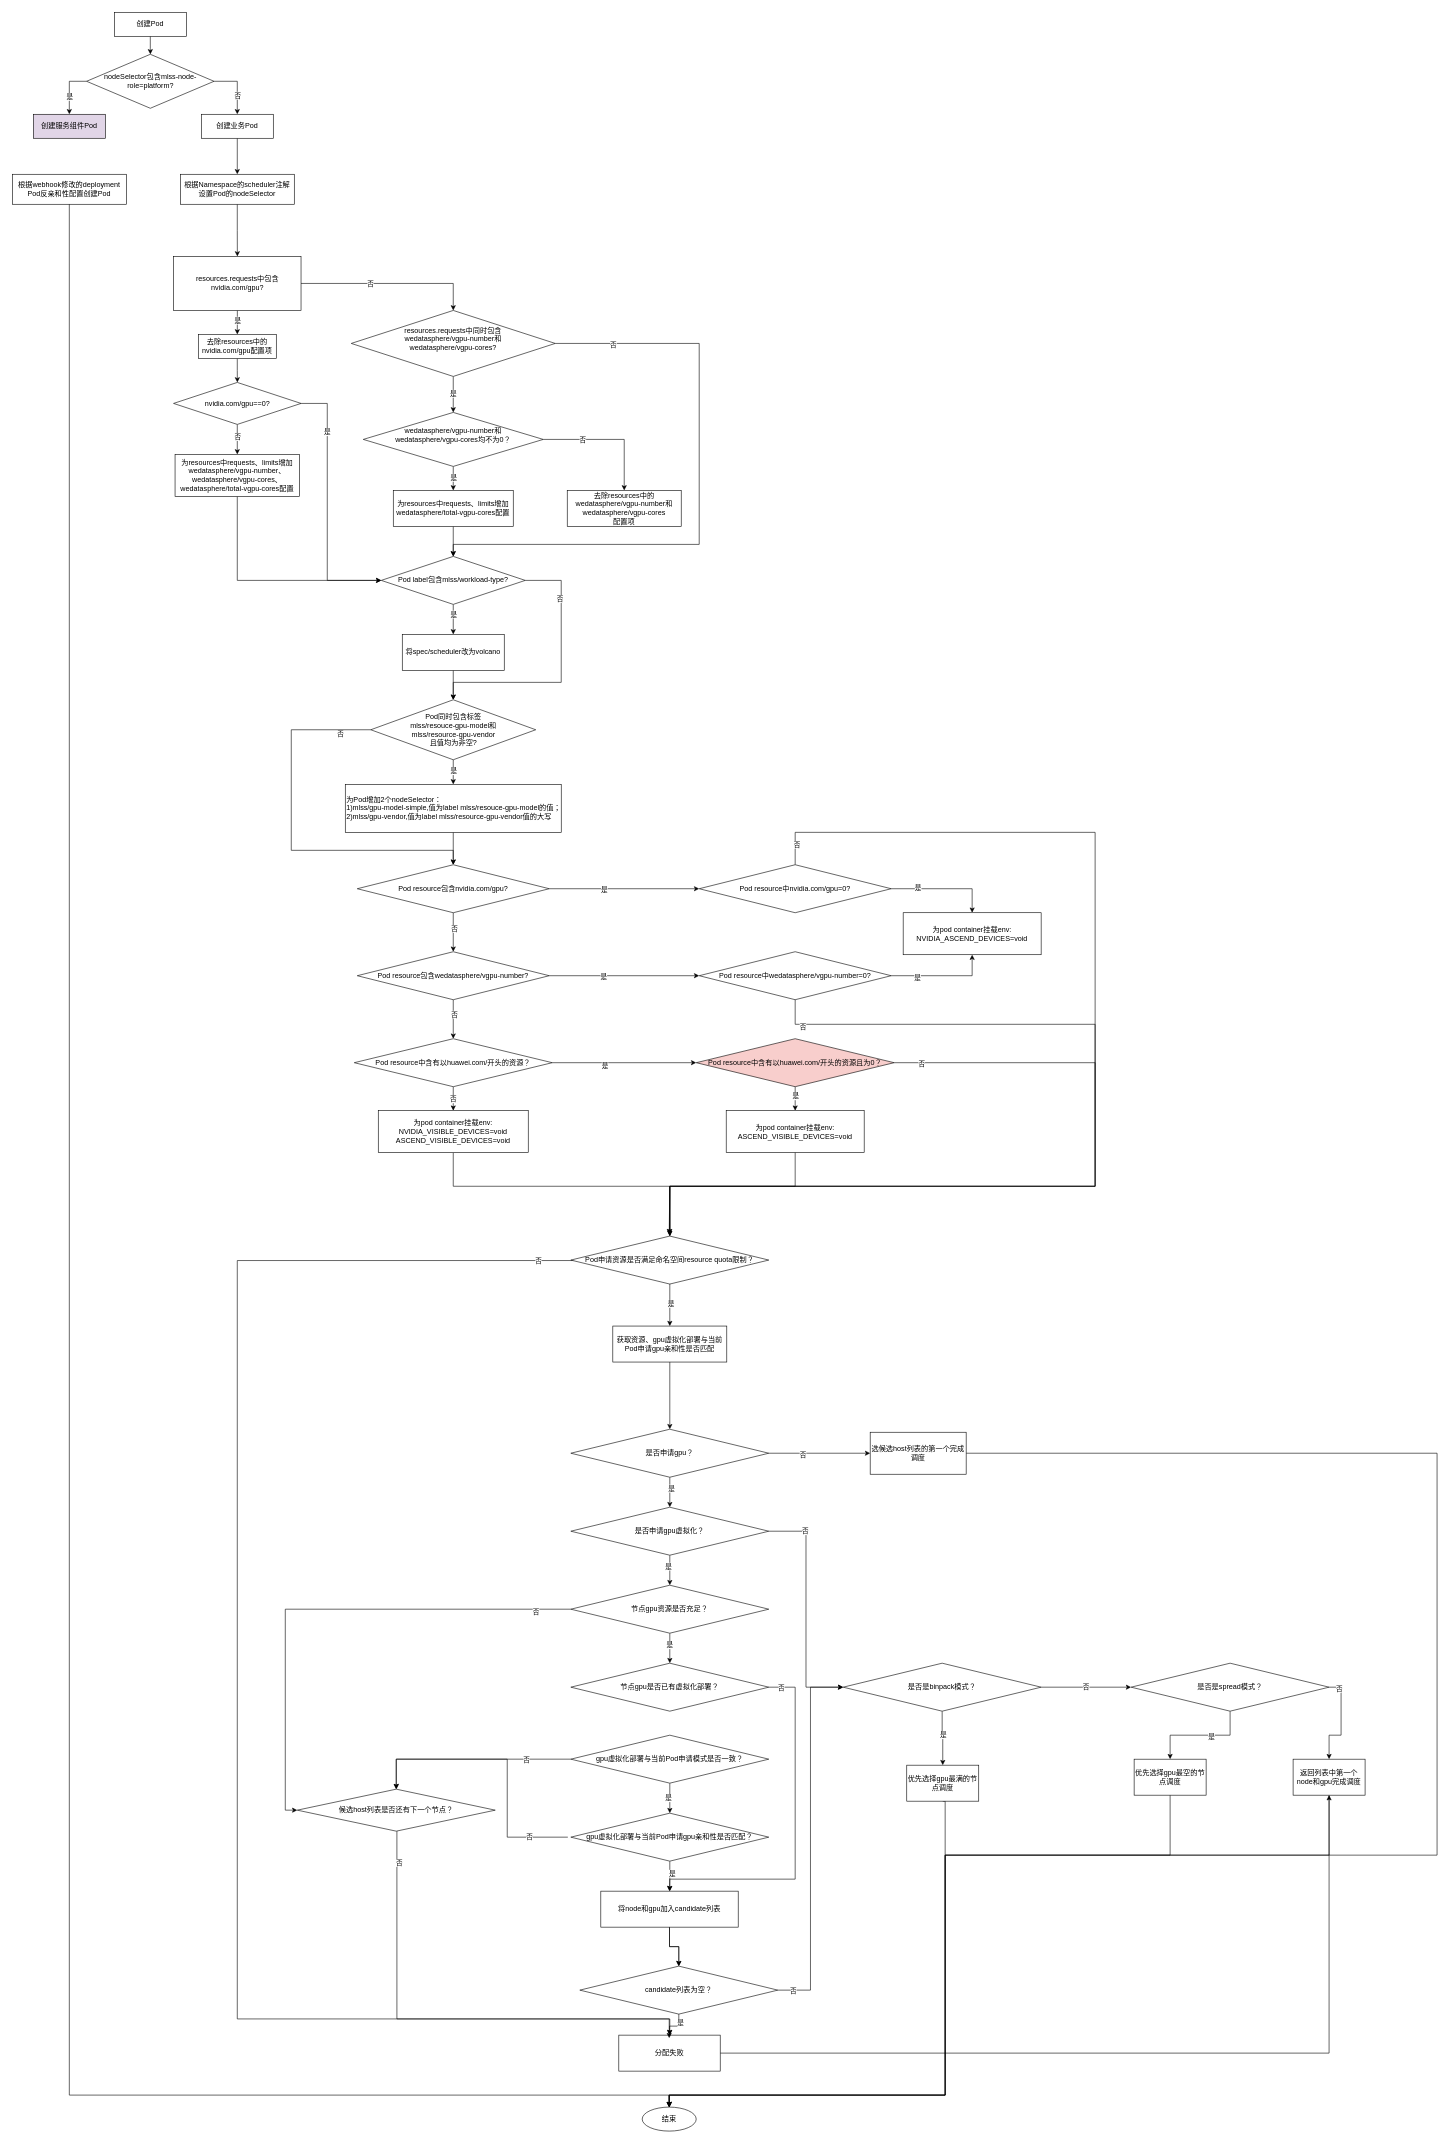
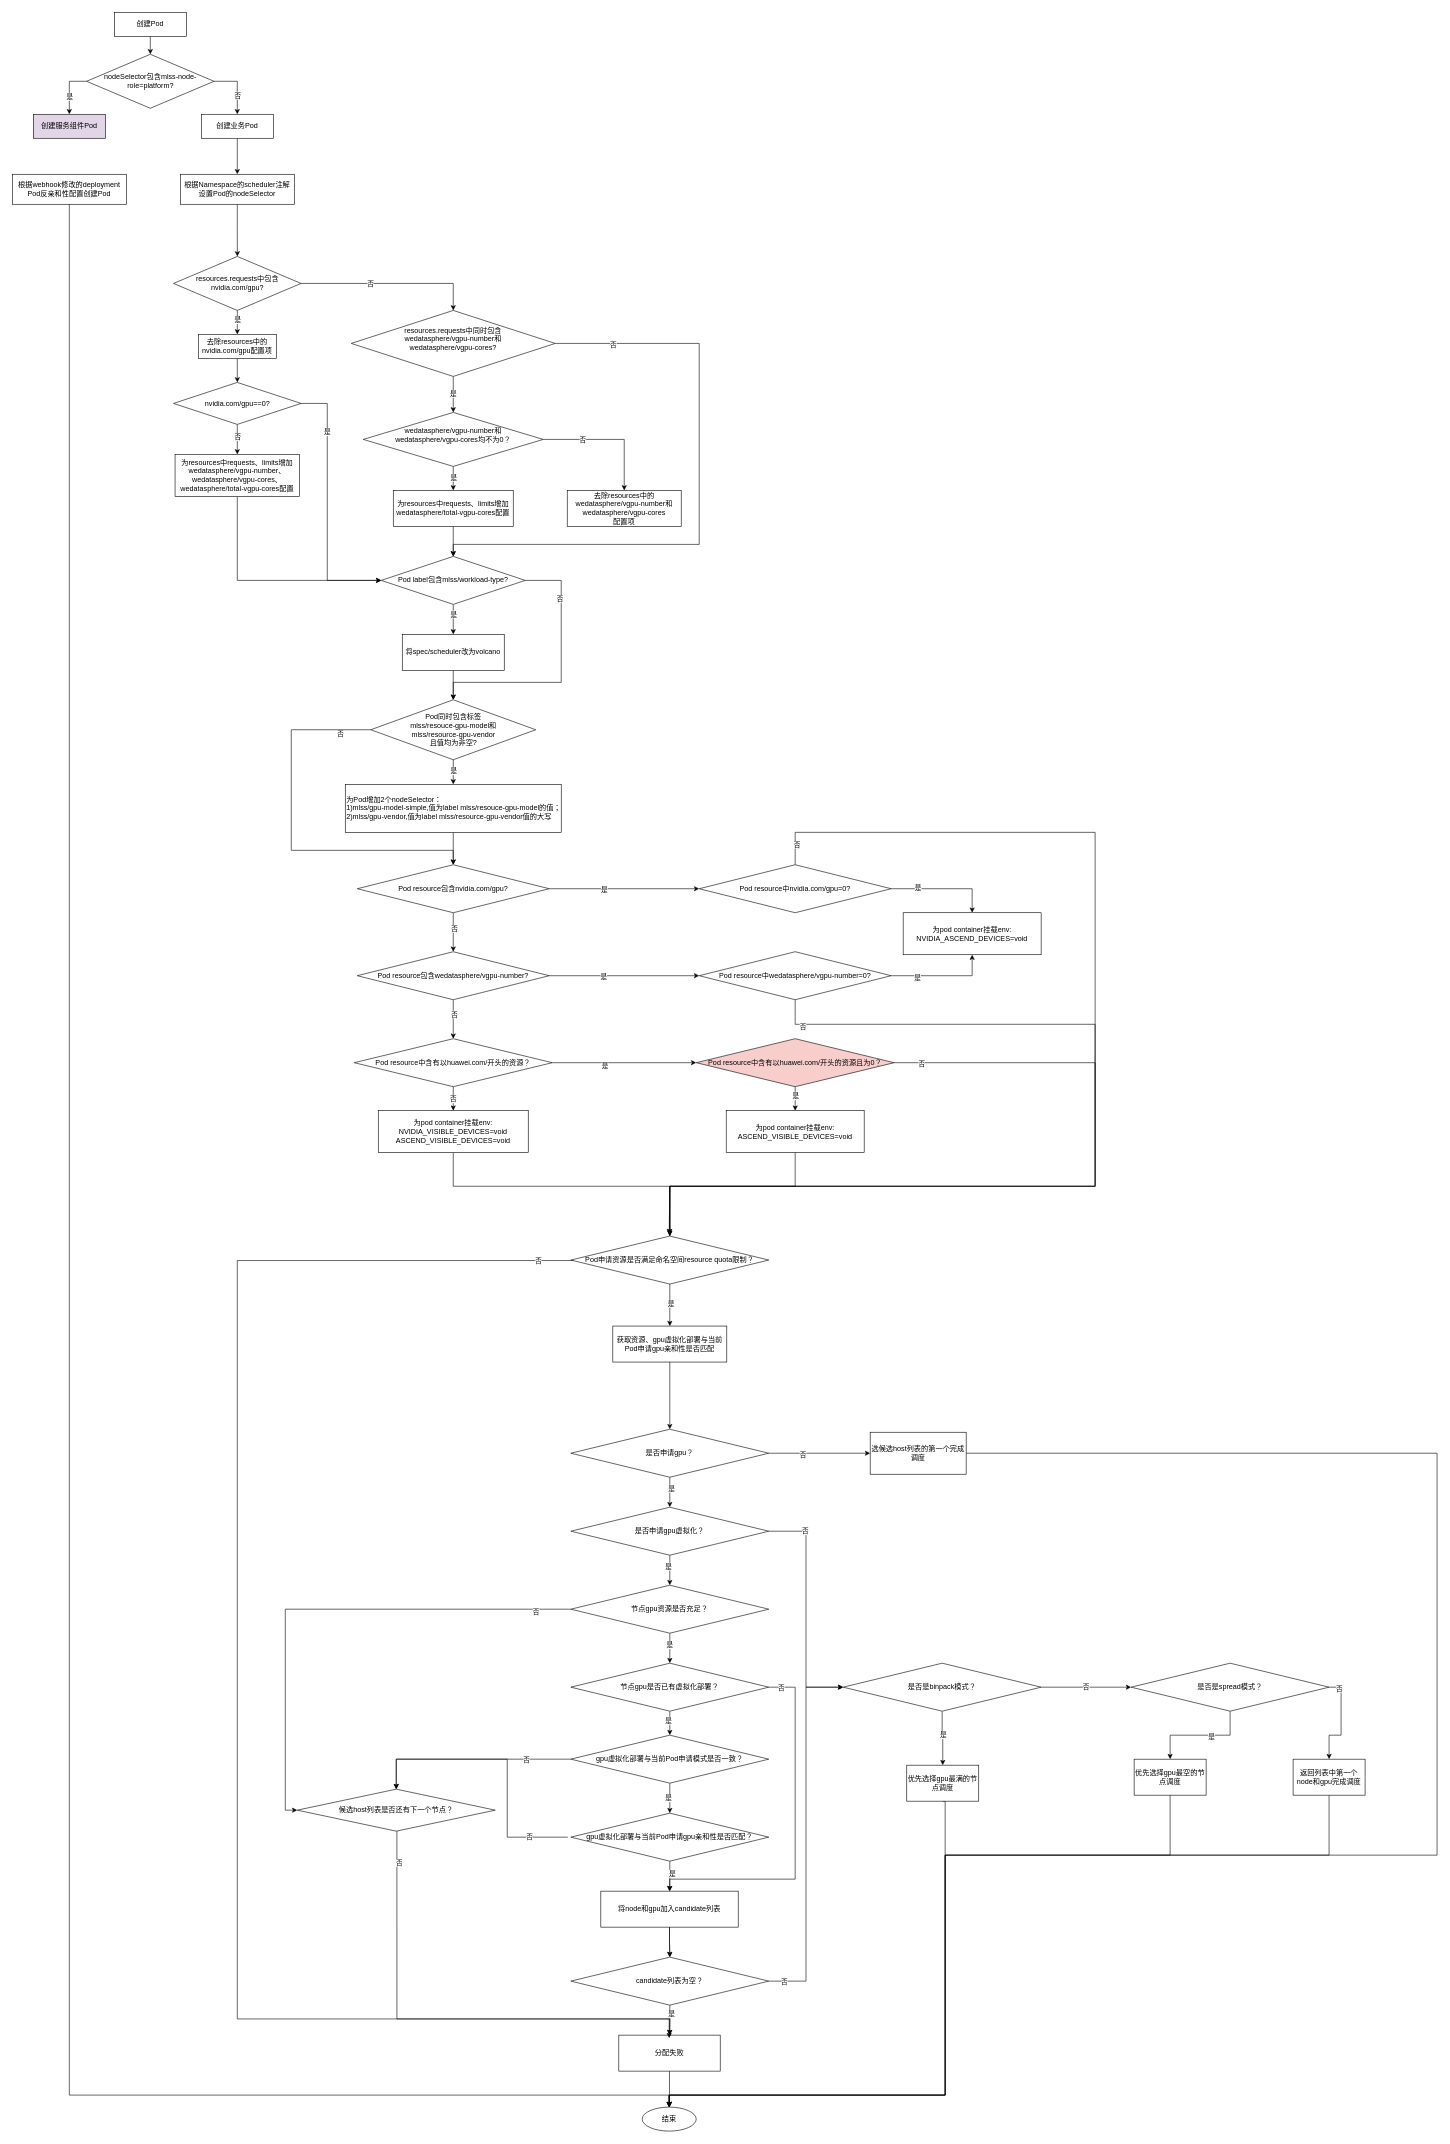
- <mxCell id="19" value="&lt;div&gt;resources.requests中包含&lt;/div&gt;&lt;div&gt;nvidia.com/gpu?&lt;/div&gt;" style="whiteSpace=wrap;html=1;rounded=0;" parent="1" vertex="1"><mxGeometry x="288.75" y="427" width="212.5" height="90" as="geometry" /></mxCell>
+ <mxCell id="19" value="&lt;div&gt;resources.requests中包含&lt;/div&gt;&lt;div&gt;nvidia.com/gpu?&lt;/div&gt;" style="rhombus;whiteSpace=wrap;html=1;" parent="1" vertex="1"><mxGeometry x="288.75" y="427" width="212.5" height="90" as="geometry" /></mxCell>
+ <mxCell id="107" style="edgeStyle=orthogonalEdgeStyle;rounded=0;orthogonalLoop=1;jettySize=auto;html=1;exitX=0.5;exitY=1;exitDx=0;exitDy=0;entryX=0.5;entryY=0;entryDx=0;entryDy=0;" parent="1" source="111" target="116" edge="1"><mxGeometry relative="1" as="geometry" /></mxCell>
+ <mxCell id="108" value="是" style="edgeLabel;html=1;align=center;verticalAlign=middle;resizable=0;points=[];" parent="107" vertex="1" connectable="0"><mxGeometry x="-0.227" y="-3" relative="1" as="geometry"><mxPoint as="offset" /></mxGeometry></mxCell>
- <mxCell id="132" value="candidate列表为空？" style="rhombus;whiteSpace=wrap;html=1;align=center;" parent="1" vertex="1"><mxGeometry x="966" y="3277" width="330" height="80" as="geometry" /></mxCell>
+ <mxCell id="132" value="candidate列表为空？" style="rhombus;whiteSpace=wrap;html=1;align=center;" parent="1" vertex="1"><mxGeometry x="951" y="3262" width="330" height="80" as="geometry" /></mxCell>
- <mxCell id="133" value="" style="edgeStyle=orthogonalEdgeStyle;rounded=0;orthogonalLoop=1;jettySize=auto;html=1;" parent="1" source="134" target="154" edge="1"><mxGeometry relative="1" as="geometry" /></mxCell>
+ <mxCell id="133" value="" style="edgeStyle=orthogonalEdgeStyle;rounded=0;orthogonalLoop=1;jettySize=auto;html=1;" parent="1" source="134" target="2" edge="1"><mxGeometry relative="1" as="geometry" /></mxCell>
